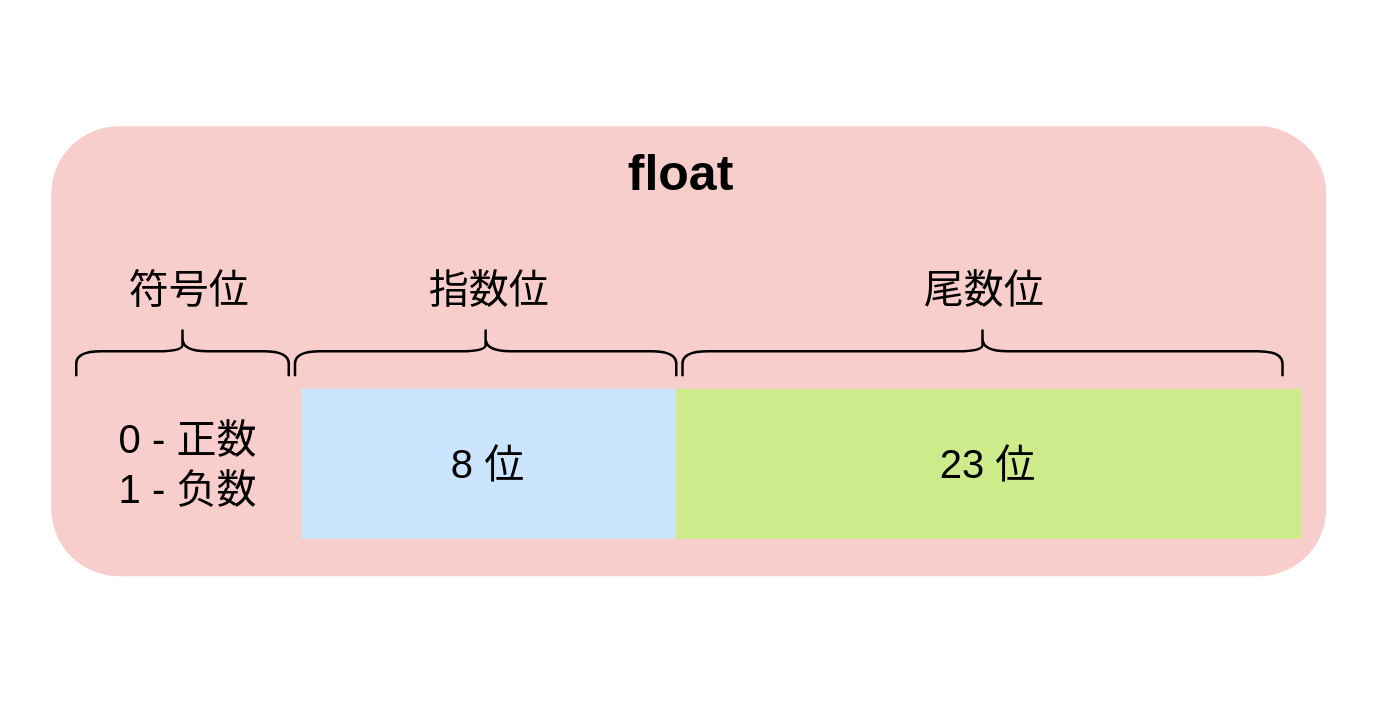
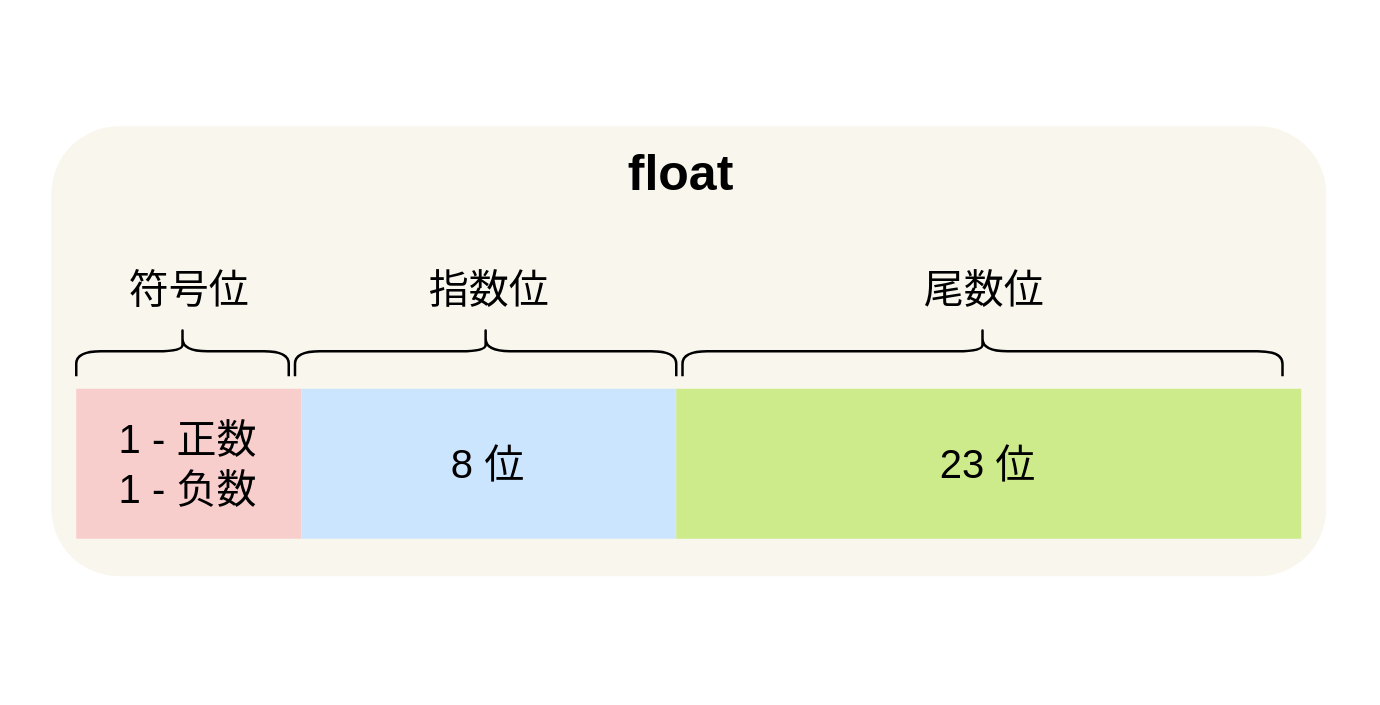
- <mxCell id="2" value="float&amp;nbsp;" style="rounded=1;whiteSpace=wrap;html=1;labelBackgroundColor=none;strokeWidth=1;fontSize=20;fillColor=#f8cecc;strokeColor=none;verticalAlign=top;fontStyle=1;" vertex="1" parent="1"><mxGeometry x="20" y="50" width="510" height="180" as="geometry" /></mxCell>
+ <mxCell id="2" value="float&amp;nbsp;" style="rounded=1;whiteSpace=wrap;html=1;labelBackgroundColor=none;strokeWidth=1;fontSize=20;fillColor=#f9f7ed;strokeColor=none;verticalAlign=top;fontStyle=1" vertex="1" parent="1"><mxGeometry x="20" y="50" width="510" height="180" as="geometry" /></mxCell>
- <mxCell id="3" value="0 - 正数&lt;br style=&quot;font-size: 16px;&quot;&gt;1 - 负数" style="rounded=0;whiteSpace=wrap;html=1;fontSize=16;fillColor=#f8cecc;strokeColor=none;" vertex="1" parent="1"><mxGeometry x="30" y="155" width="90" height="60" as="geometry" /></mxCell>
+ <mxCell id="3" value="1 - 正数&lt;br style=&quot;font-size: 16px;&quot;&gt;1 - 负数" style="rounded=0;whiteSpace=wrap;html=1;fontSize=16;fillColor=#f8cecc;strokeColor=none;" vertex="1" parent="1"><mxGeometry x="30" y="155" width="90" height="60" as="geometry" /></mxCell>
